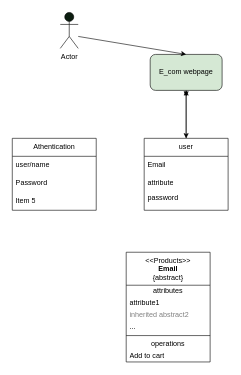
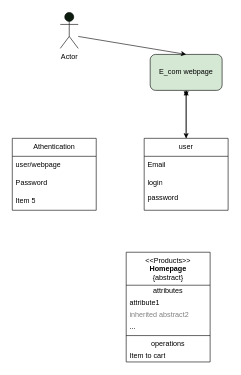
- <mxCell id="13" value="user/name" style="text;strokeColor=none;fillColor=none;align=left;verticalAlign=middle;spacingLeft=4;spacingRight=4;overflow=hidden;points=[[0,0.5],[1,0.5]];portConstraint=eastwest;rotatable=0;whiteSpace=wrap;html=1;" vertex="1" parent="12"><mxGeometry y="30" width="140" height="30" as="geometry" /></mxCell>
+ <mxCell id="13" value="user/webpage" style="text;strokeColor=none;fillColor=none;align=left;verticalAlign=middle;spacingLeft=4;spacingRight=4;overflow=hidden;points=[[0,0.5],[1,0.5]];portConstraint=eastwest;rotatable=0;whiteSpace=wrap;html=1;" vertex="1" parent="12"><mxGeometry y="30" width="140" height="30" as="geometry" /></mxCell>
- <mxCell id="10" value="attribute" style="text;strokeColor=none;fillColor=none;align=left;verticalAlign=middle;spacingLeft=4;spacingRight=4;overflow=hidden;points=[[0,0.5],[1,0.5]];portConstraint=eastwest;rotatable=0;whiteSpace=wrap;html=1;" vertex="1" parent="8"><mxGeometry y="60" width="140" height="30" as="geometry" /></mxCell>
+ <mxCell id="10" value="login" style="text;strokeColor=none;fillColor=none;align=left;verticalAlign=middle;spacingLeft=4;spacingRight=4;overflow=hidden;points=[[0,0.5],[1,0.5]];portConstraint=eastwest;rotatable=0;whiteSpace=wrap;html=1;" vertex="1" parent="8"><mxGeometry y="60" width="140" height="30" as="geometry" /></mxCell>
- <mxCell id="16" value="&amp;lt;&amp;lt;Products&amp;gt;&amp;gt;&lt;br&gt;&lt;b&gt;Email&lt;/b&gt;&lt;br&gt;{abstract}" style="swimlane;fontStyle=0;align=center;verticalAlign=top;childLayout=stackLayout;horizontal=1;startSize=55;horizontalStack=0;resizeParent=1;resizeParentMax=0;resizeLast=0;collapsible=0;marginBottom=0;html=1;whiteSpace=wrap;" vertex="1" parent="1"><mxGeometry x="210" y="420" width="140" height="183" as="geometry" /></mxCell>
+ <mxCell id="16" value="&amp;lt;&amp;lt;Products&amp;gt;&amp;gt;&lt;br&gt;&lt;b&gt;Homepage&lt;/b&gt;&lt;br&gt;{abstract}" style="swimlane;fontStyle=0;align=center;verticalAlign=top;childLayout=stackLayout;horizontal=1;startSize=55;horizontalStack=0;resizeParent=1;resizeParentMax=0;resizeLast=0;collapsible=0;marginBottom=0;html=1;whiteSpace=wrap;" vertex="1" parent="1"><mxGeometry x="210" y="420" width="140" height="183" as="geometry" /></mxCell>
- <mxCell id="23" value="Add to cart" style="text;html=1;strokeColor=none;fillColor=none;align=left;verticalAlign=middle;spacingLeft=4;spacingRight=4;overflow=hidden;rotatable=0;points=[[0,0.5],[1,0.5]];portConstraint=eastwest;whiteSpace=wrap;" vertex="1" parent="16"><mxGeometry y="163" width="140" height="20" as="geometry" /></mxCell>
+ <mxCell id="23" value="Item to cart" style="text;html=1;strokeColor=none;fillColor=none;align=left;verticalAlign=middle;spacingLeft=4;spacingRight=4;overflow=hidden;rotatable=0;points=[[0,0.5],[1,0.5]];portConstraint=eastwest;whiteSpace=wrap;" vertex="1" parent="16"><mxGeometry y="163" width="140" height="20" as="geometry" /></mxCell>
